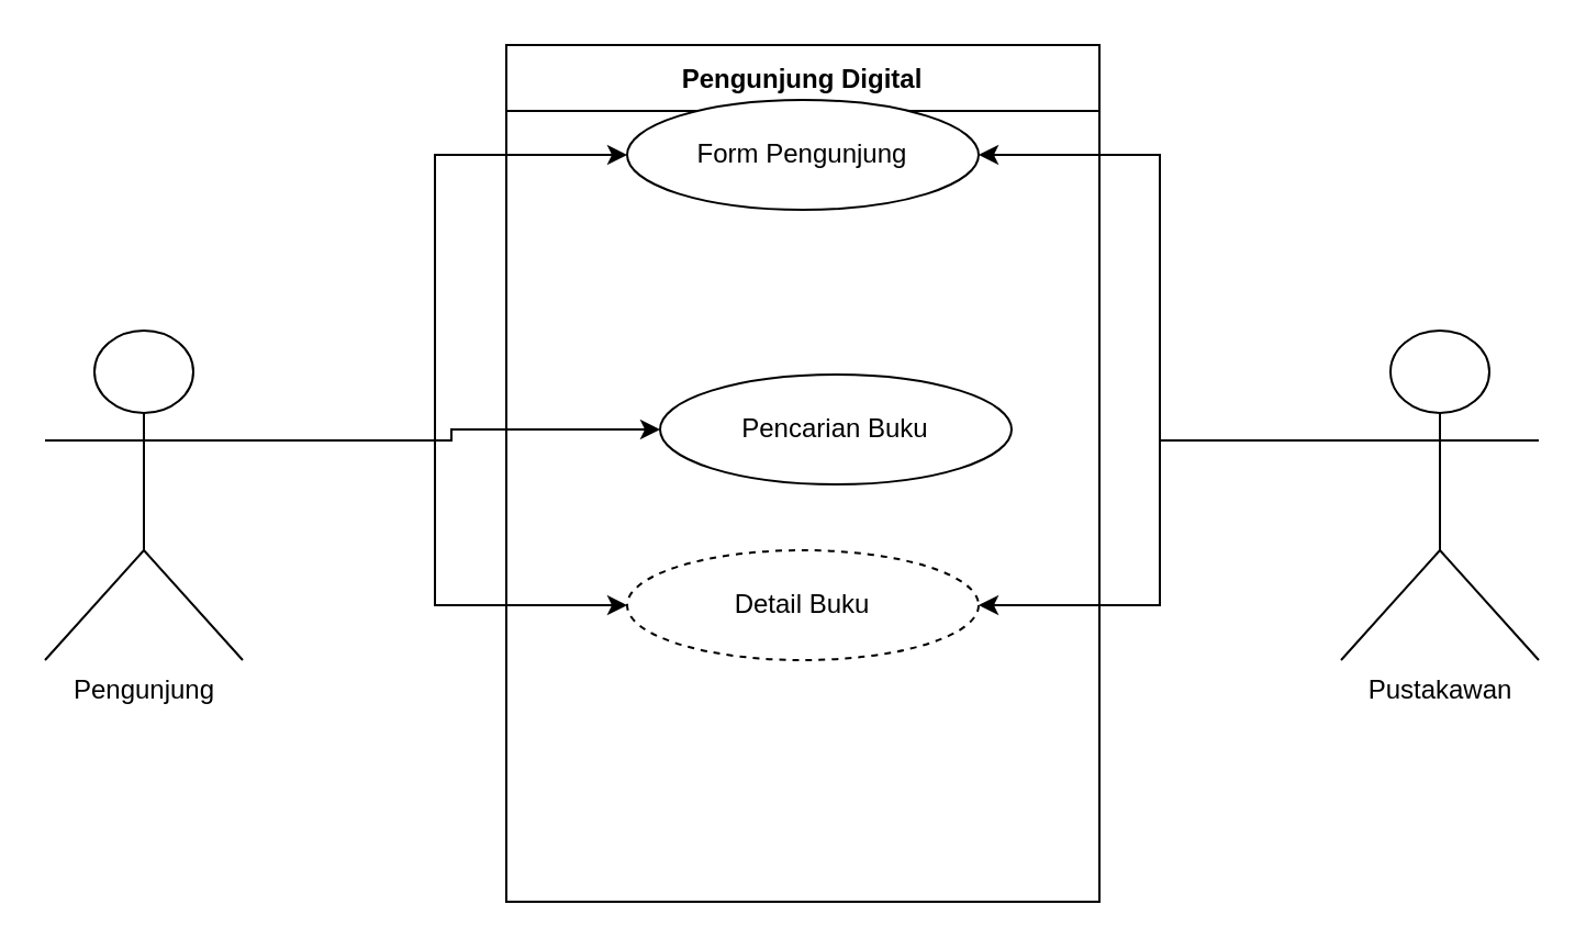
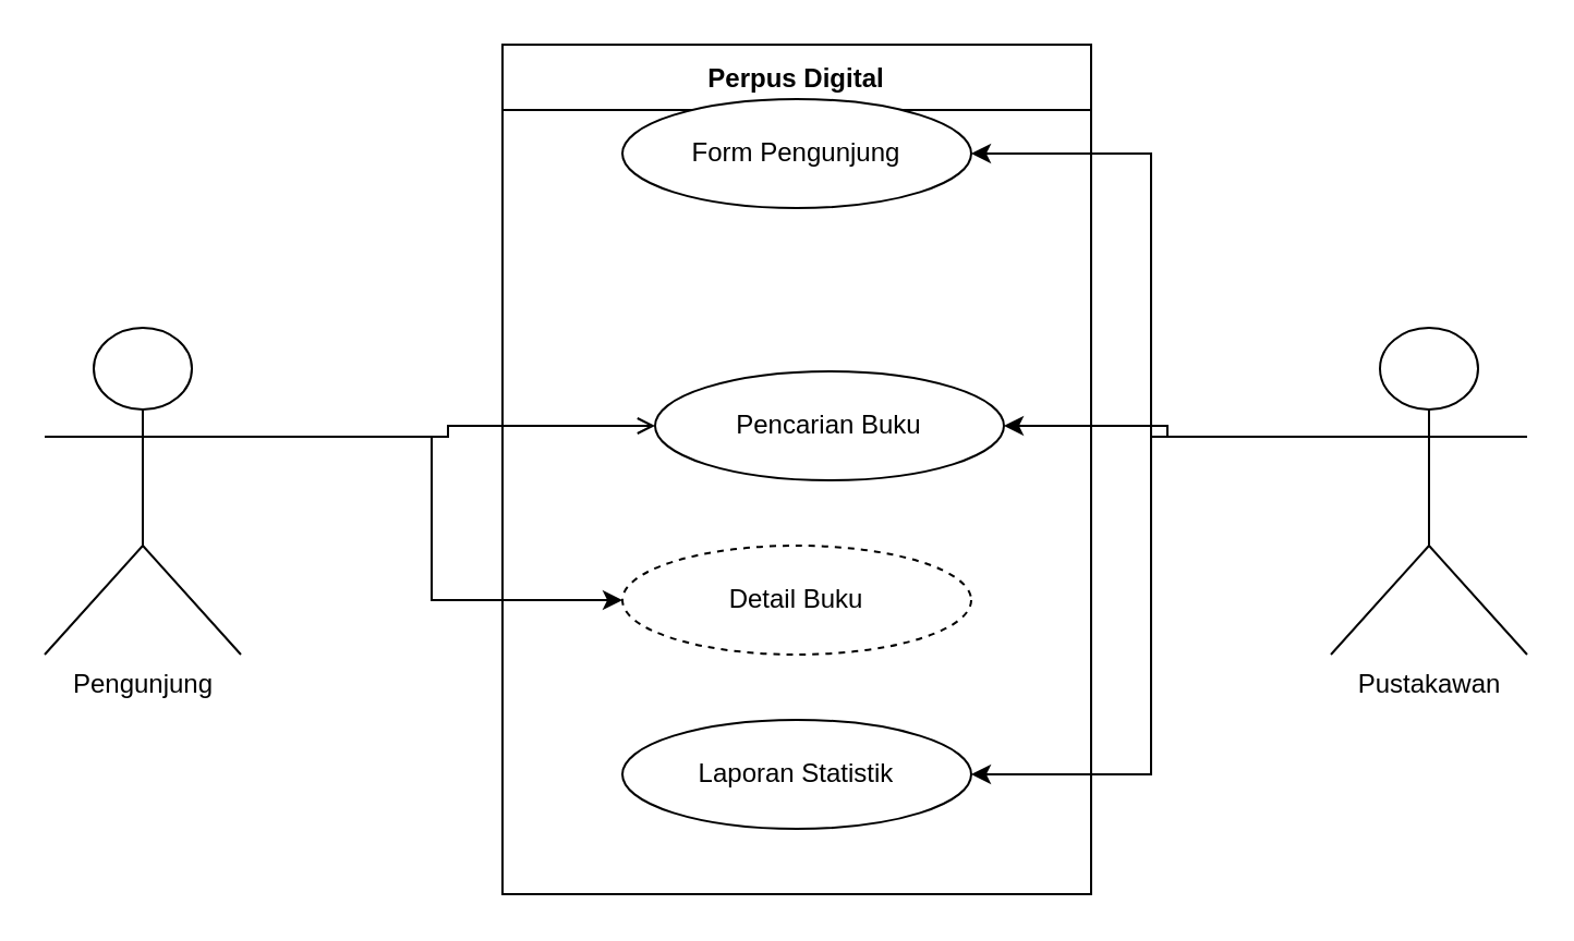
- <mxCell id="2" value="Pengunjung Digital" style="swimlane;startSize=30;" vertex="1" parent="1"><mxGeometry x="230" y="20" width="270" height="390" as="geometry" /></mxCell>
+ <mxCell id="2" value="Perpus Digital" style="swimlane;startSize=30;" vertex="1" parent="1"><mxGeometry x="230" y="20" width="270" height="390" as="geometry" /></mxCell>
- <mxCell id="8" style="edgeStyle=orthogonalEdgeStyle;rounded=0;orthogonalLoop=1;jettySize=auto;html=1;exitX=1;exitY=0.333;exitDx=0;exitDy=0;exitPerimeter=0;entryX=0;entryY=0.5;entryDx=0;entryDy=0;" edge="1" parent="1" source="11" target="3"><mxGeometry relative="1" as="geometry" /></mxCell>
- <mxCell id="9" style="edgeStyle=orthogonalEdgeStyle;rounded=0;orthogonalLoop=1;jettySize=auto;html=1;exitX=1;exitY=0.333;exitDx=0;exitDy=0;exitPerimeter=0;entryX=0;entryY=0.5;entryDx=0;entryDy=0;" edge="1" parent="1" source="11" target="4"><mxGeometry relative="1" as="geometry" /></mxCell>
+ <mxCell id="9" style="edgeStyle=orthogonalEdgeStyle;rounded=0;orthogonalLoop=1;jettySize=auto;html=1;exitX=1;exitY=0.333;exitDx=0;exitDy=0;exitPerimeter=0;entryX=0;entryY=0.5;entryDx=0;entryDy=0;endArrow=open;" edge="1" parent="1" source="11" target="4"><mxGeometry relative="1" as="geometry" /></mxCell>
+ <mxCell id="7" style="edgeStyle=orthogonalEdgeStyle;rounded=0;orthogonalLoop=1;jettySize=auto;html=1;entryX=1;entryY=0.5;entryDx=0;entryDy=0;exitX=0;exitY=0.333;exitDx=0;exitDy=0;exitPerimeter=0;" edge="1" parent="1" source="15" target="4"><mxGeometry relative="1" as="geometry"><mxPoint x="600" y="203" as="sourcePoint" /></mxGeometry></mxCell>
- <mxCell id="13" style="edgeStyle=orthogonalEdgeStyle;rounded=0;orthogonalLoop=1;jettySize=auto;html=1;exitX=0;exitY=0.333;exitDx=0;exitDy=0;exitPerimeter=0;entryX=1;entryY=0.5;entryDx=0;entryDy=0;" edge="1" parent="1" source="15" target="5"><mxGeometry relative="1" as="geometry" /></mxCell>
+ <mxCell id="12" style="edgeStyle=orthogonalEdgeStyle;rounded=0;orthogonalLoop=1;jettySize=auto;html=1;exitX=0;exitY=0.333;exitDx=0;exitDy=0;exitPerimeter=0;entryX=1;entryY=0.5;entryDx=0;entryDy=0;" edge="1" parent="1" source="15" target="6"><mxGeometry relative="1" as="geometry" /></mxCell>
+ <mxCell id="6" value="Laporan Statistik" style="ellipse;whiteSpace=wrap;html=1;" vertex="1" parent="2"><mxGeometry x="55" y="310" width="160" height="50" as="geometry" /></mxCell>
